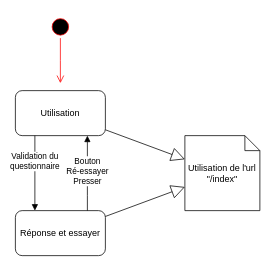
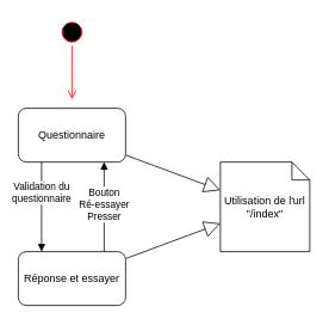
- <mxCell id="2" value="Utilisation" style="rounded=1;whiteSpace=wrap;html=1;" vertex="1" parent="1"><mxGeometry x="20" y="120" width="120" height="60" as="geometry" /></mxCell>
+ <mxCell id="2" value="Questionnaire" style="rounded=1;whiteSpace=wrap;html=1;" vertex="1" parent="1"><mxGeometry x="20" y="120" width="120" height="60" as="geometry" /></mxCell>
